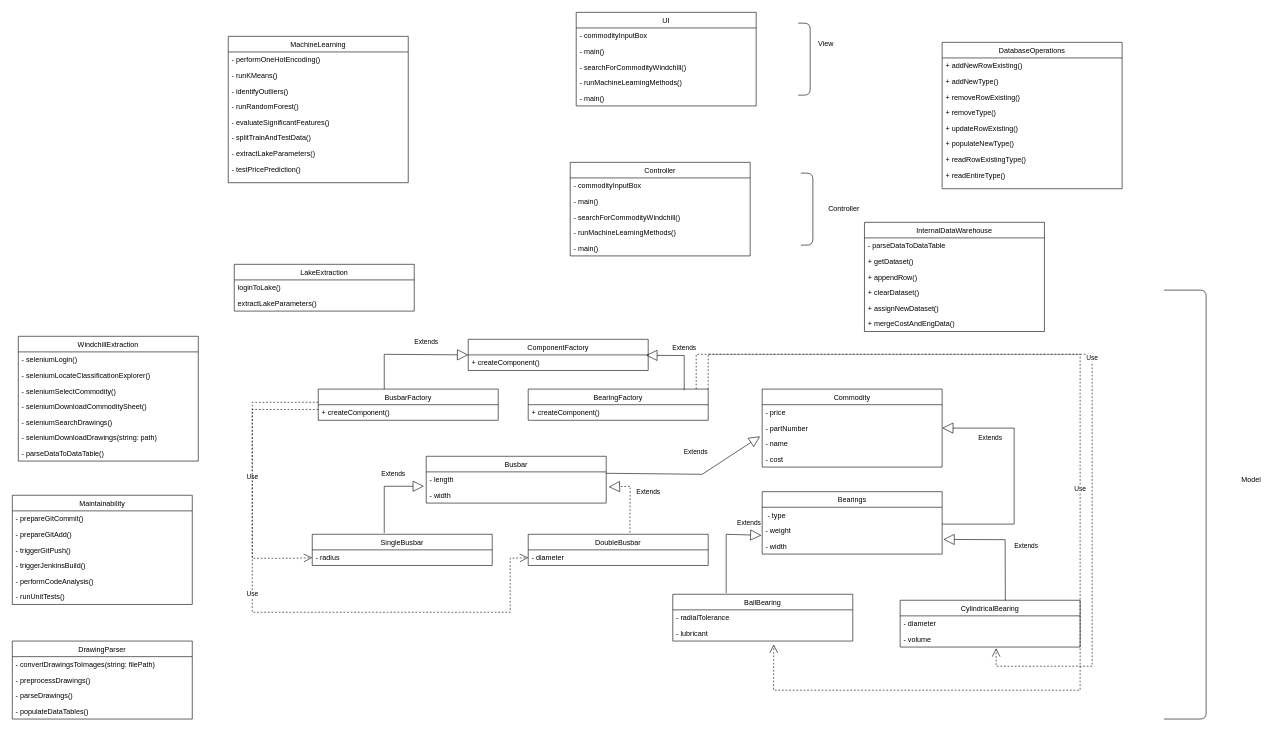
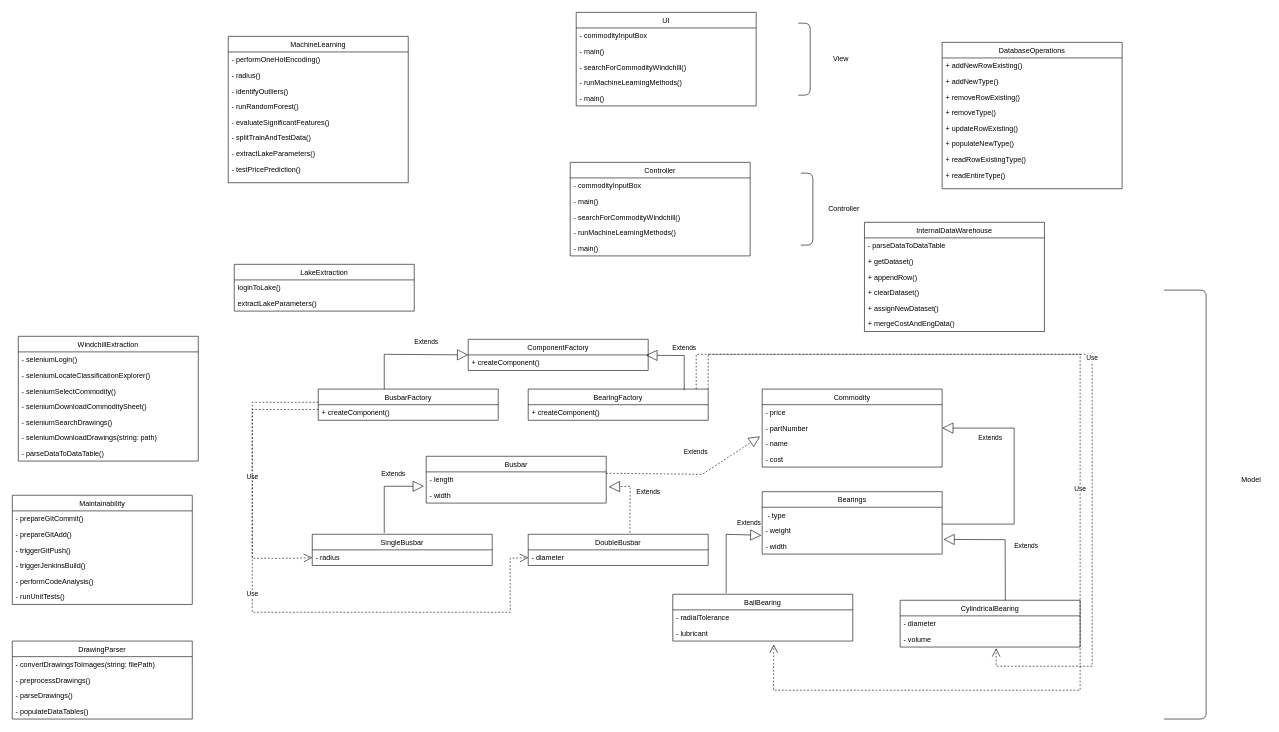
- <mxCell id="61" value="View" style="text;html=1;align=center;verticalAlign=middle;resizable=0;points=[];autosize=1;strokeColor=none;fillColor=none;" parent="1" vertex="1"><mxGeometry x="1356" y="63" width="40" height="20" as="geometry" /></mxCell>
+ <mxCell id="61" value="View" style="text;html=1;align=center;verticalAlign=middle;resizable=0;points=[];autosize=1;strokeColor=none;fillColor=none;" parent="1" vertex="1"><mxGeometry x="1381" y="88" width="40" height="20" as="geometry" /></mxCell>
- <mxCell id="12" value="- runKMeans()&#10;" style="text;strokeColor=none;fillColor=none;align=left;verticalAlign=top;spacingLeft=4;spacingRight=4;overflow=hidden;rotatable=0;points=[[0,0.5],[1,0.5]];portConstraint=eastwest;" parent="10" vertex="1"><mxGeometry y="52" width="300" height="26" as="geometry" /></mxCell>
+ <mxCell id="12" value="- radius()&#10;" style="text;strokeColor=none;fillColor=none;align=left;verticalAlign=top;spacingLeft=4;spacingRight=4;overflow=hidden;rotatable=0;points=[[0,0.5],[1,0.5]];portConstraint=eastwest;" parent="10" vertex="1"><mxGeometry y="52" width="300" height="26" as="geometry" /></mxCell>
- <mxCell id="80" value="Extends" style="endArrow=block;endSize=16;endFill=0;html=1;rounded=0;entryX=-0.012;entryY=1.037;entryDx=0;entryDy=0;entryPerimeter=0;exitX=0.999;exitY=0.09;exitDx=0;exitDy=0;exitPerimeter=0;" parent="1" source="37" target="33" edge="1"><mxGeometry x="0.243" y="37" width="160" relative="1" as="geometry"><mxPoint x="1010" y="810" as="sourcePoint" /><mxPoint x="1270" y="801" as="targetPoint" /><Array as="points"><mxPoint x="1170" y="790" /></Array><mxPoint as="offset" /></mxGeometry></mxCell>
+ <mxCell id="80" value="Extends" style="endArrow=block;endSize=16;endFill=0;html=1;rounded=0;entryX=-0.012;entryY=1.037;entryDx=0;entryDy=0;entryPerimeter=0;exitX=0.999;exitY=0.09;exitDx=0;exitDy=0;exitPerimeter=0;dashed=1;" parent="1" source="37" target="33" edge="1"><mxGeometry x="0.243" y="37" width="160" relative="1" as="geometry"><mxPoint x="1010" y="810" as="sourcePoint" /><mxPoint x="1270" y="801" as="targetPoint" /><Array as="points"><mxPoint x="1170" y="790" /></Array><mxPoint as="offset" /></mxGeometry></mxCell>
